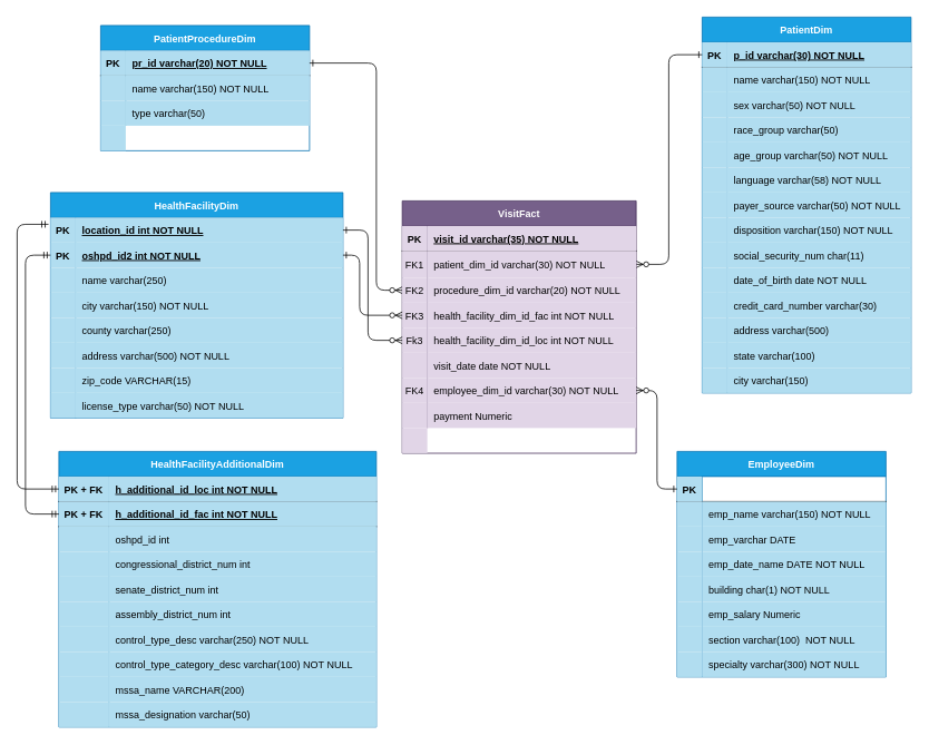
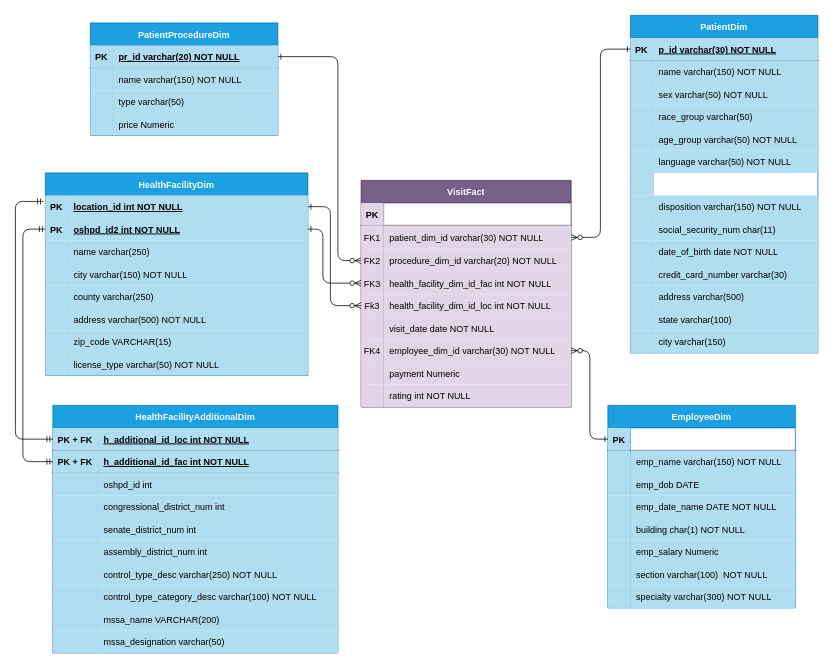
+ <mxCell id="14" value="price Numeric" style="shape=partialRectangle;overflow=hidden;connectable=0;fillColor=#b1ddf0;top=0;left=0;bottom=0;right=0;align=left;spacingLeft=6;strokeColor=#10739e;" parent="12" vertex="1"><mxGeometry x="30" width="220" height="30" as="geometry"><mxRectangle width="220" height="30" as="alternateBounds" /></mxGeometry></mxCell>
- <mxCell id="58" value="language varchar(58) NOT NULL" style="shape=partialRectangle;overflow=hidden;connectable=0;fillColor=#b1ddf0;top=0;left=0;bottom=0;right=0;align=left;spacingLeft=6;strokeColor=#10739e;" parent="56" vertex="1"><mxGeometry x="30" width="220" height="30" as="geometry"><mxRectangle width="220" height="30" as="alternateBounds" /></mxGeometry></mxCell>
+ <mxCell id="58" value="language varchar(50) NOT NULL" style="shape=partialRectangle;overflow=hidden;connectable=0;fillColor=#b1ddf0;top=0;left=0;bottom=0;right=0;align=left;spacingLeft=6;strokeColor=#10739e;" parent="56" vertex="1"><mxGeometry x="30" width="220" height="30" as="geometry"><mxRectangle width="220" height="30" as="alternateBounds" /></mxGeometry></mxCell>
- <mxCell id="61" value="payer_source varchar(50) NOT NULL" style="shape=partialRectangle;overflow=hidden;connectable=0;fillColor=#b1ddf0;top=0;left=0;bottom=0;right=0;align=left;spacingLeft=6;strokeColor=#10739e;" parent="59" vertex="1"><mxGeometry x="30" width="220" height="30" as="geometry"><mxRectangle width="220" height="30" as="alternateBounds" /></mxGeometry></mxCell>
- <mxCell id="112" value="visit_id varchar(35) NOT NULL " style="shape=partialRectangle;overflow=hidden;connectable=0;fillColor=#e1d5e7;top=0;left=0;bottom=0;right=0;align=left;spacingLeft=6;fontStyle=5;strokeColor=#9673a6;" parent="110" vertex="1"><mxGeometry x="30" width="250" height="30" as="geometry"><mxRectangle width="250" height="30" as="alternateBounds" /></mxGeometry></mxCell>
+ <mxCell id="136" value="rating int NOT NULL" style="shape=partialRectangle;overflow=hidden;connectable=0;fillColor=#e1d5e7;top=0;left=0;bottom=0;right=0;align=left;spacingLeft=6;strokeColor=#9673a6;" parent="134" vertex="1"><mxGeometry x="30" width="250" height="30" as="geometry"><mxRectangle width="250" height="30" as="alternateBounds" /></mxGeometry></mxCell>
- <mxCell id="93" value="emp_varchar DATE" style="shape=partialRectangle;overflow=hidden;connectable=0;fillColor=#b1ddf0;top=0;left=0;bottom=0;right=0;align=left;spacingLeft=6;strokeColor=#10739e;" parent="91" vertex="1"><mxGeometry x="30" width="220" height="30" as="geometry"><mxRectangle width="220" height="30" as="alternateBounds" /></mxGeometry></mxCell>
+ <mxCell id="93" value="emp_dob DATE" style="shape=partialRectangle;overflow=hidden;connectable=0;fillColor=#b1ddf0;top=0;left=0;bottom=0;right=0;align=left;spacingLeft=6;strokeColor=#10739e;" parent="91" vertex="1"><mxGeometry x="30" width="220" height="30" as="geometry"><mxRectangle width="220" height="30" as="alternateBounds" /></mxGeometry></mxCell>
